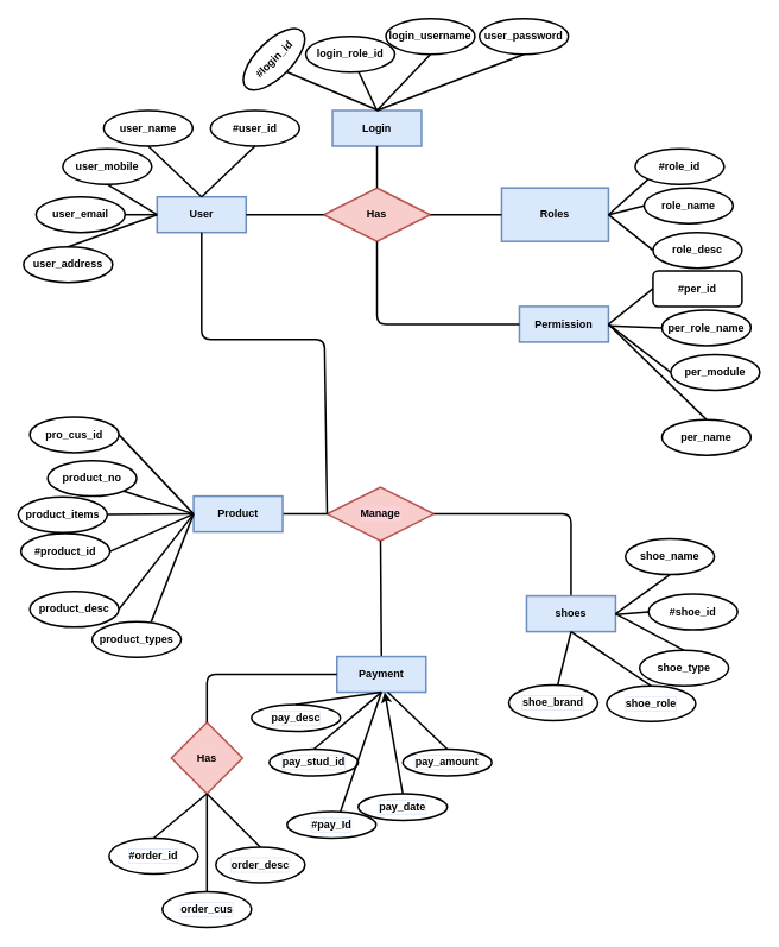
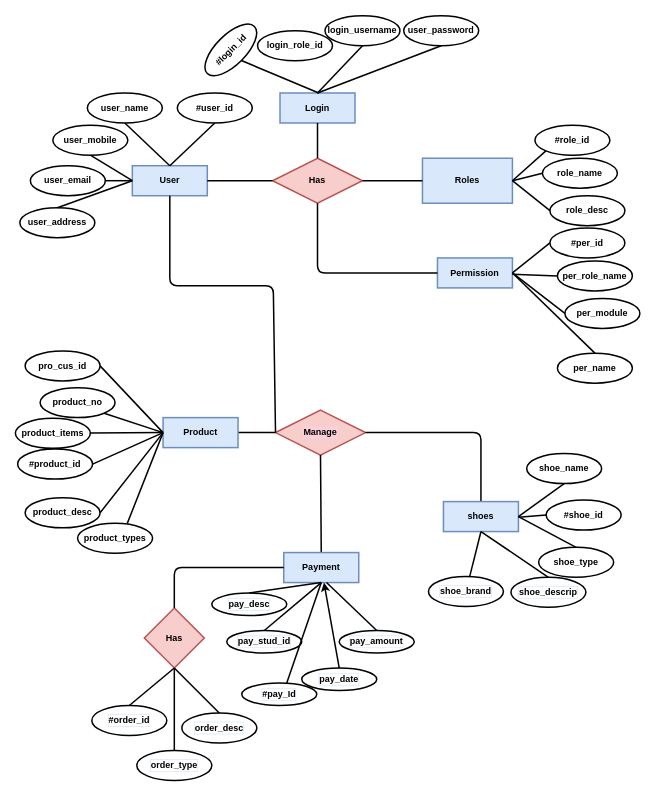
- <mxCell id="5" value="" style="endArrow=none;html=1;exitX=0.5;exitY=0;exitDx=0;exitDy=0;strokeWidth=2;" edge="1" parent="1" source="3" target="4"><mxGeometry width="50" height="50" relative="1" as="geometry"><mxPoint x="473" y="130" as="sourcePoint" /><mxPoint x="373" y="70" as="targetPoint" /></mxGeometry></mxCell>
- <mxCell id="22" value="&lt;b&gt;#per_id&lt;/b&gt;" style="whiteSpace=wrap;html=1;align=center;labelBackgroundColor=#FFFFFF;strokeWidth=2;rounded=1;" vertex="1" parent="1"><mxGeometry x="733" y="303" width="100" height="40" as="geometry" /></mxCell>
+ <mxCell id="22" value="&lt;b&gt;#per_id&lt;/b&gt;" style="ellipse;whiteSpace=wrap;html=1;align=center;labelBackgroundColor=#FFFFFF;strokeWidth=2;" vertex="1" parent="1"><mxGeometry x="733" y="303" width="100" height="40" as="geometry" /></mxCell>
- <mxCell id="66" value="&lt;b&gt;shoe_role&lt;/b&gt;" style="ellipse;whiteSpace=wrap;html=1;align=center;labelBackgroundColor=#fffff;labelBorderColor=#DAE8FC;strokeWidth=2;" vertex="1" parent="1"><mxGeometry x="681" y="769" width="100" height="40" as="geometry" /></mxCell>
+ <mxCell id="66" value="&lt;b&gt;shoe_descrip&lt;/b&gt;" style="ellipse;whiteSpace=wrap;html=1;align=center;labelBackgroundColor=#fffff;labelBorderColor=#DAE8FC;strokeWidth=2;" vertex="1" parent="1"><mxGeometry x="681" y="769" width="100" height="40" as="geometry" /></mxCell>
- <mxCell id="76" value="&lt;b&gt;order_cus&lt;/b&gt;" style="ellipse;whiteSpace=wrap;html=1;align=center;labelBackgroundColor=#fffff;labelBorderColor=#DAE8FC;strokeWidth=2;" vertex="1" parent="1"><mxGeometry x="182" y="1000" width="100" height="40" as="geometry" /></mxCell>
+ <mxCell id="76" value="&lt;b&gt;order_type&lt;/b&gt;" style="ellipse;whiteSpace=wrap;html=1;align=center;labelBackgroundColor=#fffff;labelBorderColor=#DAE8FC;strokeWidth=2;" vertex="1" parent="1"><mxGeometry x="182" y="1000" width="100" height="40" as="geometry" /></mxCell>
